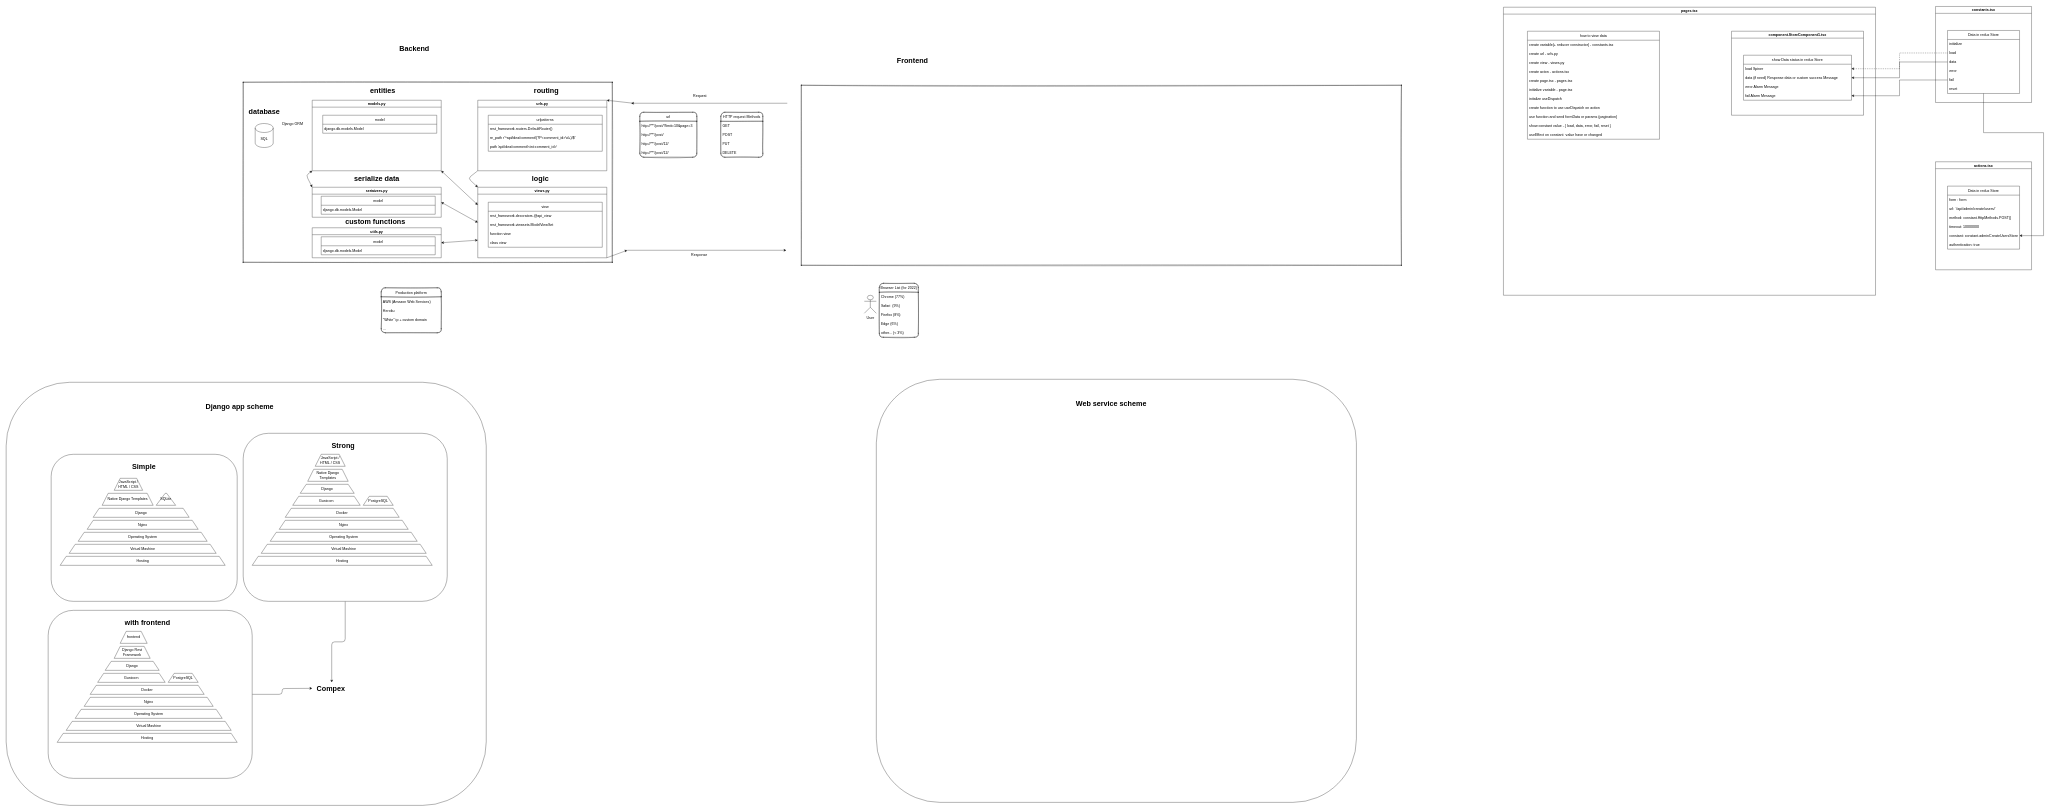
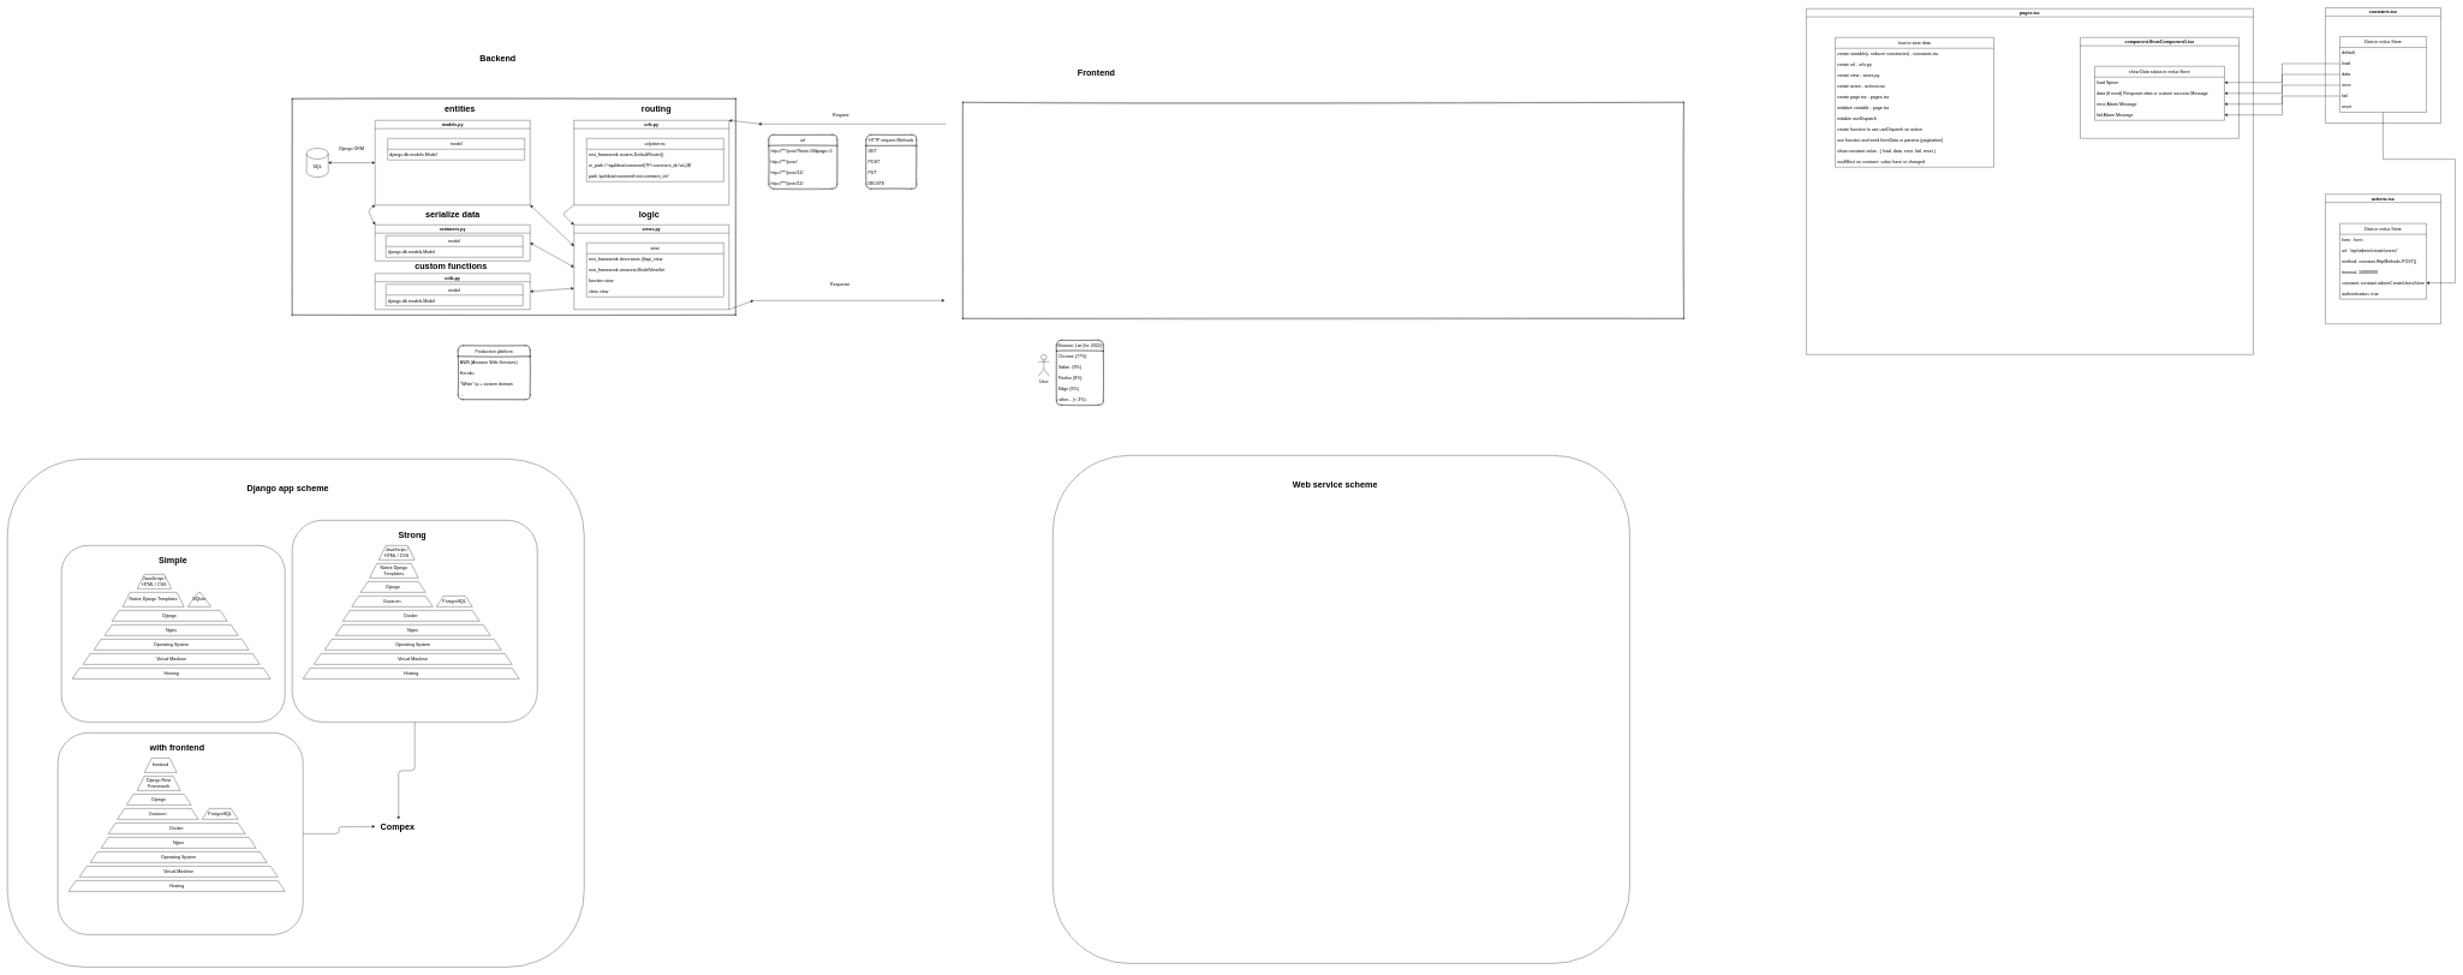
- <mxCell id="116" value="initialize" style="text;strokeColor=none;fillColor=none;align=left;verticalAlign=middle;spacingLeft=4;spacingRight=4;overflow=hidden;points=[[0,0.5],[1,0.5]];portConstraint=eastwest;rotatable=0;rounded=0;sketch=0;" parent="115" vertex="1"><mxGeometry y="30" width="240" height="30" as="geometry" /></mxCell>
+ <mxCell id="116" value="default" style="text;strokeColor=none;fillColor=none;align=left;verticalAlign=middle;spacingLeft=4;spacingRight=4;overflow=hidden;points=[[0,0.5],[1,0.5]];portConstraint=eastwest;rotatable=0;rounded=0;sketch=0;" parent="115" vertex="1"><mxGeometry y="30" width="240" height="30" as="geometry" /></mxCell>
- <mxCell id="149" style="edgeStyle=orthogonalEdgeStyle;rounded=0;orthogonalLoop=1;jettySize=auto;html=1;exitX=0;exitY=0.5;exitDx=0;exitDy=0;entryX=1;entryY=0.5;entryDx=0;entryDy=0;dashed=1;" parent="1" source="117" target="145" edge="1"><mxGeometry relative="1" as="geometry" /></mxCell>
+ <mxCell id="149" style="edgeStyle=orthogonalEdgeStyle;rounded=0;orthogonalLoop=1;jettySize=auto;html=1;exitX=0;exitY=0.5;exitDx=0;exitDy=0;entryX=1;entryY=0.5;entryDx=0;entryDy=0;" parent="1" source="117" target="145" edge="1"><mxGeometry relative="1" as="geometry" /></mxCell>
+ <mxCell id="151" style="edgeStyle=orthogonalEdgeStyle;rounded=0;orthogonalLoop=1;jettySize=auto;html=1;exitX=0;exitY=0.5;exitDx=0;exitDy=0;entryX=1;entryY=0.5;entryDx=0;entryDy=0;" parent="1" source="119" target="147" edge="1"><mxGeometry relative="1" as="geometry"><mxPoint x="6100" y="283" as="targetPoint" /></mxGeometry></mxCell>
- <mxCell id="112" value="database" style="text;strokeColor=none;fillColor=none;html=1;fontSize=24;fontStyle=1;verticalAlign=middle;align=center;rounded=0;sketch=0;" parent="1" vertex="1"><mxGeometry x="830" y="353" width="100" height="40" as="geometry" /></mxCell>
+ <mxCell id="98" value="" style="endArrow=classic;startArrow=classic;html=1;rounded=1;sketch=0;curved=0;exitX=1;exitY=0.5;exitDx=0;exitDy=0;exitPerimeter=0;entryX=0;entryY=0.5;entryDx=0;entryDy=0;" parent="1" source="78" target="93" edge="1"><mxGeometry width="50" height="50" relative="1" as="geometry"><mxPoint x="950" y="513" as="sourcePoint" /><mxPoint x="1000" y="463" as="targetPoint" /></mxGeometry></mxCell>
- <mxCell id="75" value="Response" style="text;html=1;strokeColor=none;fillColor=none;align=center;verticalAlign=middle;whiteSpace=wrap;rounded=0;sketch=0;" parent="1" vertex="1"><mxGeometry x="2300" y="833" width="60" height="30" as="geometry" /></mxCell>
+ <mxCell id="75" value="Response" style="text;html=1;strokeColor=none;fillColor=none;align=center;verticalAlign=middle;whiteSpace=wrap;rounded=0;sketch=0;" parent="1" vertex="1"><mxGeometry x="2300" y="773" width="60" height="30" as="geometry" /></mxCell>
- <mxCell id="17" value="User" style="shape=umlActor;verticalLabelPosition=bottom;verticalAlign=top;html=1;outlineConnect=0;rounded=0;sketch=0;" parent="1" vertex="1"><mxGeometry x="2880" y="983" width="40" height="60" as="geometry" /></mxCell>
+ <mxCell id="17" value="User" style="shape=umlActor;verticalLabelPosition=bottom;verticalAlign=top;html=1;outlineConnect=0;rounded=0;sketch=0;" parent="1" vertex="1"><mxGeometry x="2880" y="983" width="30" height="60" as="geometry" /></mxCell>
